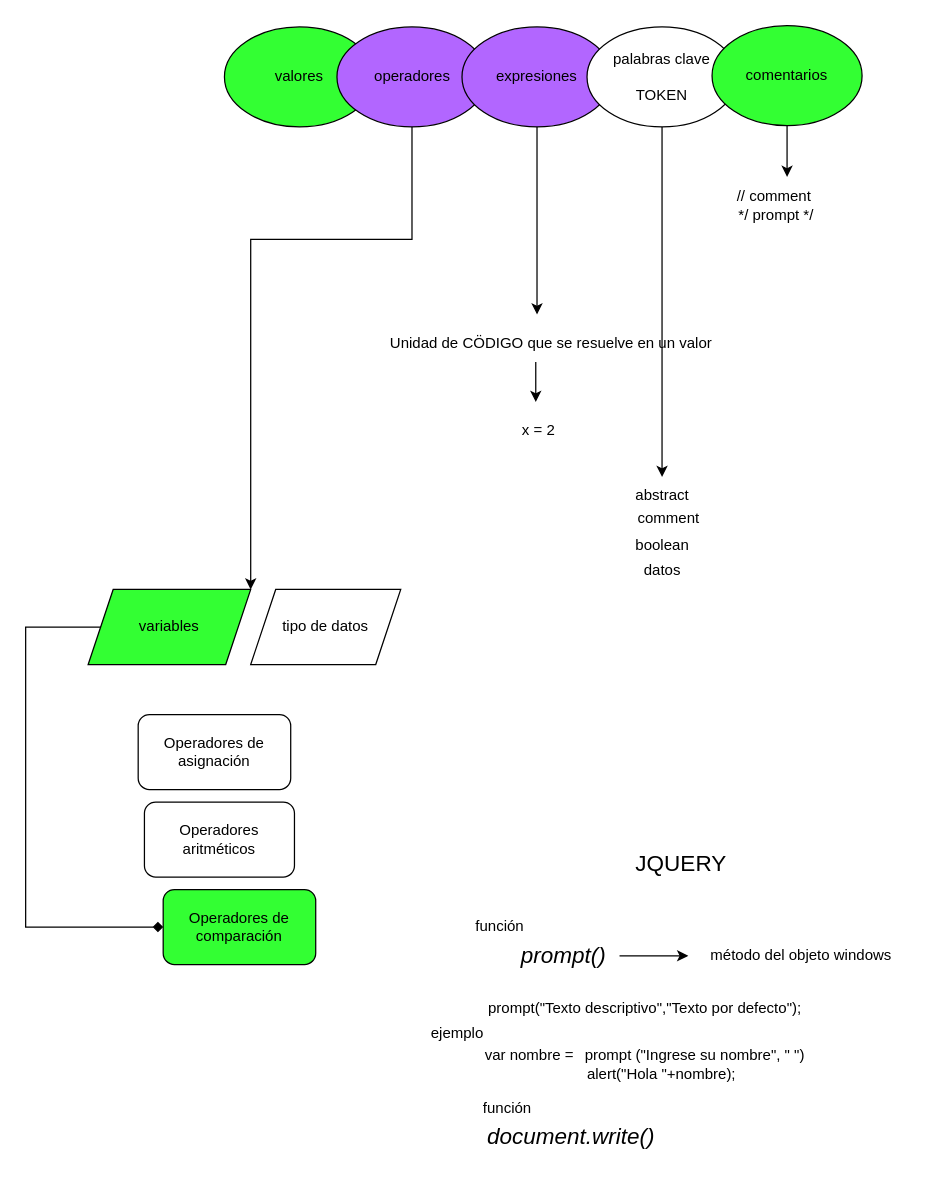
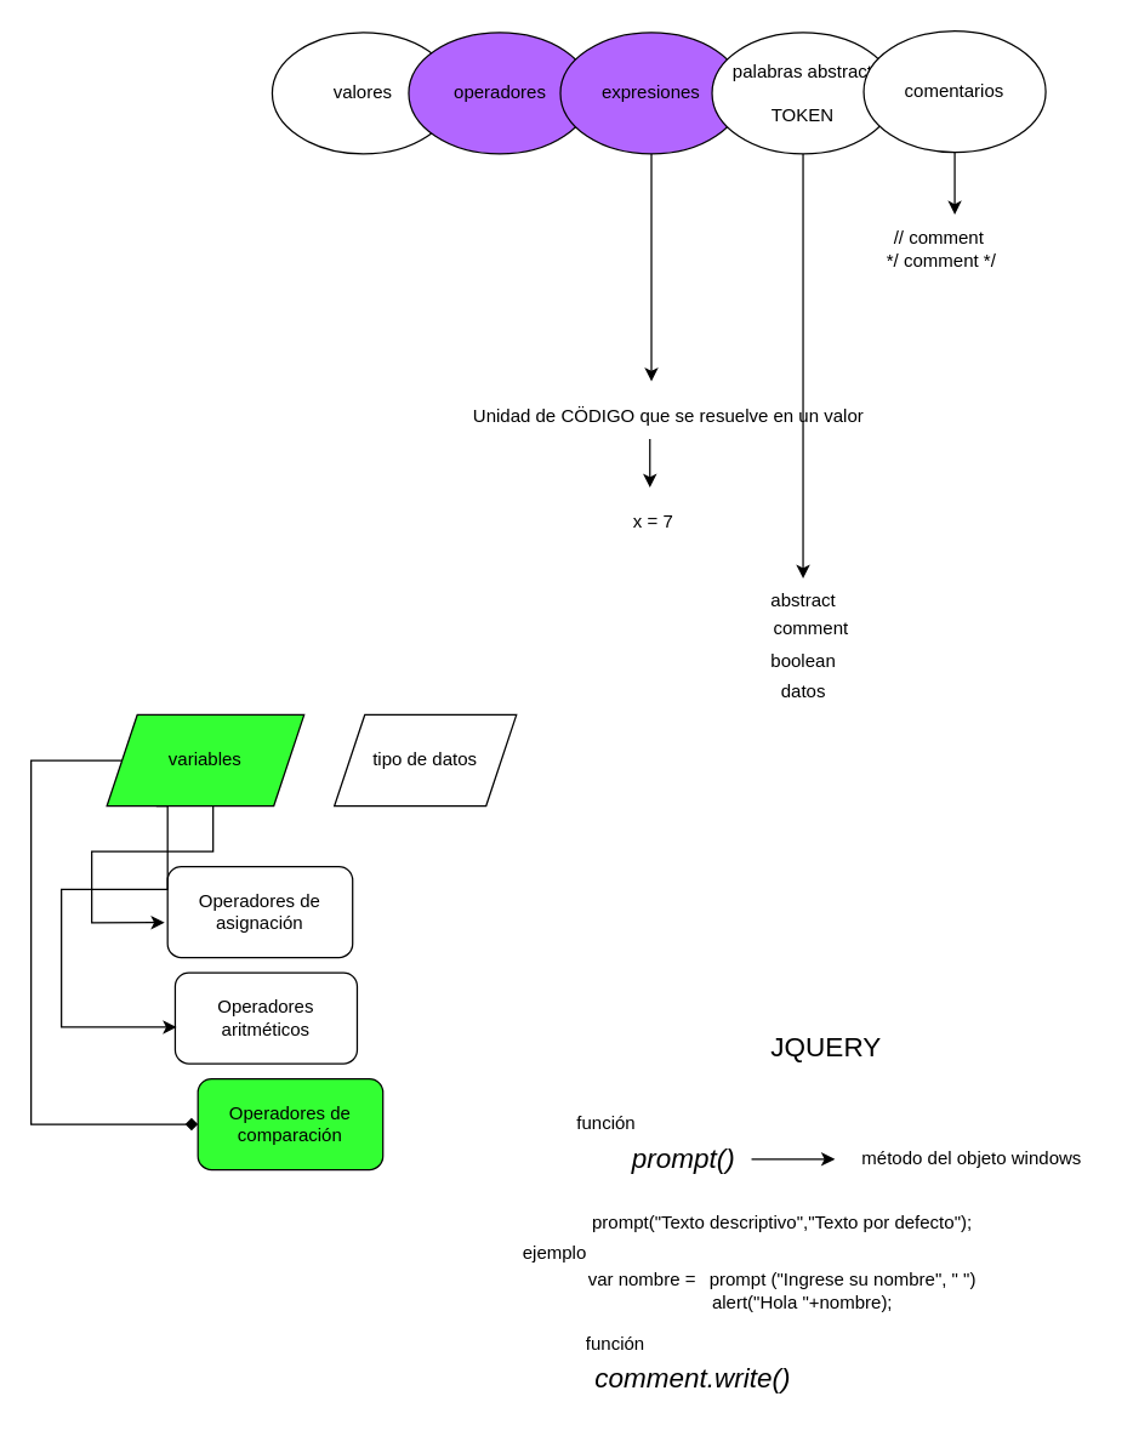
- <mxCell id="10" value="comentarios" style="ellipse;whiteSpace=wrap;html=1;fillColor=#33ff33;" vertex="1" parent="1"><mxGeometry x="569" y="20" width="120" height="80" as="geometry" /></mxCell>
+ <mxCell id="10" value="comentarios" style="ellipse;whiteSpace=wrap;html=1;" vertex="1" parent="1"><mxGeometry x="569" y="20" width="120" height="80" as="geometry" /></mxCell>
- <mxCell id="2" value="valores" style="ellipse;whiteSpace=wrap;html=1;fillColor=#33ff33;" vertex="1" parent="1"><mxGeometry x="179" y="21" width="120" height="80" as="geometry" /></mxCell>
+ <mxCell id="2" value="valores" style="ellipse;whiteSpace=wrap;html=1;" vertex="1" parent="1"><mxGeometry x="179" y="21" width="120" height="80" as="geometry" /></mxCell>
- <mxCell id="8" value="palabras clave&lt;br&gt;&lt;br&gt;TOKEN" style="ellipse;whiteSpace=wrap;html=1;" vertex="1" parent="1"><mxGeometry x="469" y="21" width="120" height="80" as="geometry" /></mxCell>
+ <mxCell id="8" value="palabras abstract&lt;br&gt;&lt;br&gt;TOKEN" style="ellipse;whiteSpace=wrap;html=1;" vertex="1" parent="1"><mxGeometry x="469" y="21" width="120" height="80" as="geometry" /></mxCell>
- <mxCell id="21" value="// comment&amp;nbsp;&lt;br&gt;*/ prompt */" style="text;html=1;align=center;verticalAlign=middle;resizable=0;points=[];autosize=1;strokeColor=none;fillColor=none;" vertex="1" parent="1"><mxGeometry x="570" y="144" width="100" height="40" as="geometry" /></mxCell>
+ <mxCell id="21" value="// comment&amp;nbsp;&lt;br&gt;*/ comment */" style="text;html=1;align=center;verticalAlign=middle;resizable=0;points=[];autosize=1;strokeColor=none;fillColor=none;" vertex="1" parent="1"><mxGeometry x="570" y="144" width="100" height="40" as="geometry" /></mxCell>
- <mxCell id="3" style="edgeStyle=orthogonalEdgeStyle;rounded=0;orthogonalLoop=1;jettySize=auto;html=1;entryX=1;entryY=0;entryDx=0;entryDy=0;" edge="1" parent="1" source="4" target="23"><mxGeometry relative="1" as="geometry"><Array as="points"><mxPoint x="329" y="191" /><mxPoint x="200" y="191" /></Array></mxGeometry></mxCell>
- <mxCell id="16" value="x = 2" style="text;html=1;align=center;verticalAlign=middle;resizable=0;points=[];autosize=1;strokeColor=none;fillColor=none;" vertex="1" parent="1"><mxGeometry x="405" y="329" width="50" height="30" as="geometry" /></mxCell>
+ <mxCell id="16" value="x = 7" style="text;html=1;align=center;verticalAlign=middle;resizable=0;points=[];autosize=1;strokeColor=none;fillColor=none;" vertex="1" parent="1"><mxGeometry x="405" y="329" width="50" height="30" as="geometry" /></mxCell>
- <mxCell id="24" value="tipo de datos" style="shape=parallelogram;perimeter=parallelogramPerimeter;whiteSpace=wrap;html=1;fixedSize=1;" vertex="1" parent="1"><mxGeometry x="200" y="471" width="120" height="60" as="geometry" /></mxCell>
+ <mxCell id="24" value="tipo de datos" style="shape=parallelogram;perimeter=parallelogramPerimeter;whiteSpace=wrap;html=1;fixedSize=1;" vertex="1" parent="1"><mxGeometry x="220" y="471" width="120" height="60" as="geometry" /></mxCell>
+ <mxCell id="25" style="edgeStyle=orthogonalEdgeStyle;rounded=0;orthogonalLoop=1;jettySize=auto;html=1;entryX=-0.016;entryY=0.616;entryDx=0;entryDy=0;entryPerimeter=0;" edge="1" parent="1" source="23" target="12"><mxGeometry relative="1" as="geometry"><Array as="points"><mxPoint x="140" y="561" /><mxPoint x="60" y="561" /><mxPoint x="60" y="608" /></Array></mxGeometry></mxCell>
+ <mxCell id="26" style="edgeStyle=orthogonalEdgeStyle;rounded=0;orthogonalLoop=1;jettySize=auto;html=1;exitX=0.25;exitY=1;exitDx=0;exitDy=0;entryX=0.008;entryY=0.599;entryDx=0;entryDy=0;entryPerimeter=0;" edge="1" parent="1" source="23" target="11"><mxGeometry relative="1" as="geometry"><Array as="points"><mxPoint x="110" y="586" /><mxPoint x="40" y="586" /><mxPoint x="40" y="677" /></Array></mxGeometry></mxCell>
- <mxCell id="35" value="&lt;font style=&quot;font-size: 18px;&quot;&gt;&lt;i&gt;document.write()&lt;/i&gt;&lt;/font&gt;" style="text;html=1;align=center;verticalAlign=middle;resizable=0;points=[];autosize=1;strokeColor=none;fillColor=none;" vertex="1" parent="1"><mxGeometry x="376" y="889" width="160" height="40" as="geometry" /></mxCell>
+ <mxCell id="35" value="&lt;font style=&quot;font-size: 18px;&quot;&gt;&lt;i&gt;comment.write()&lt;/i&gt;&lt;/font&gt;" style="text;html=1;align=center;verticalAlign=middle;resizable=0;points=[];autosize=1;strokeColor=none;fillColor=none;" vertex="1" parent="1"><mxGeometry x="376" y="889" width="160" height="40" as="geometry" /></mxCell>
